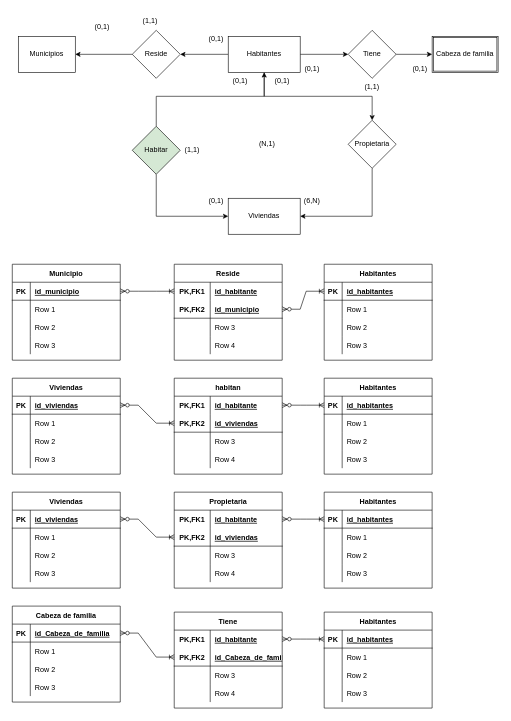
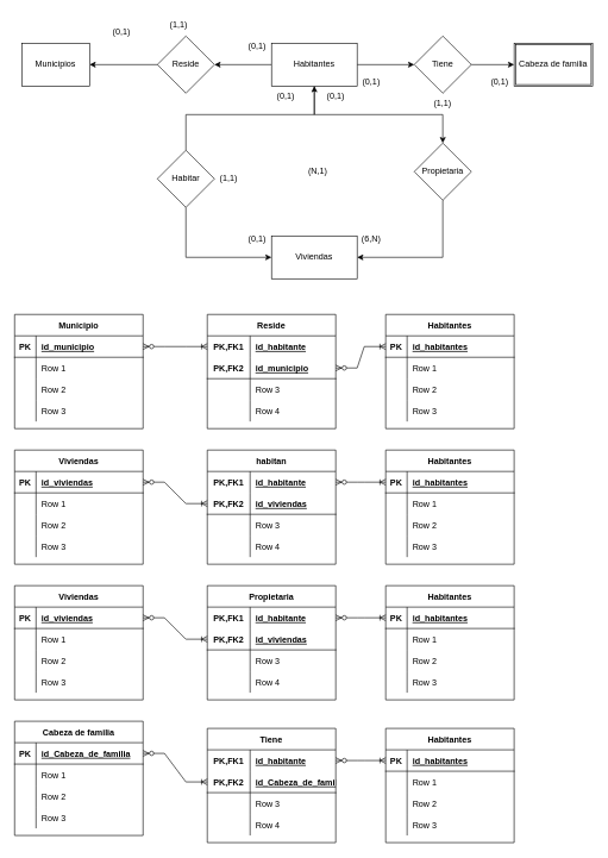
- <mxCell id="10" value="Habitar" style="rhombus;whiteSpace=wrap;html=1;rounded=0;fillColor=#d5e8d4;" parent="1" vertex="1"><mxGeometry x="220" y="210" width="80" height="80" as="geometry" /></mxCell>
+ <mxCell id="10" value="Habitar" style="rhombus;whiteSpace=wrap;html=1;rounded=0;" parent="1" vertex="1"><mxGeometry x="220" y="210" width="80" height="80" as="geometry" /></mxCell>
